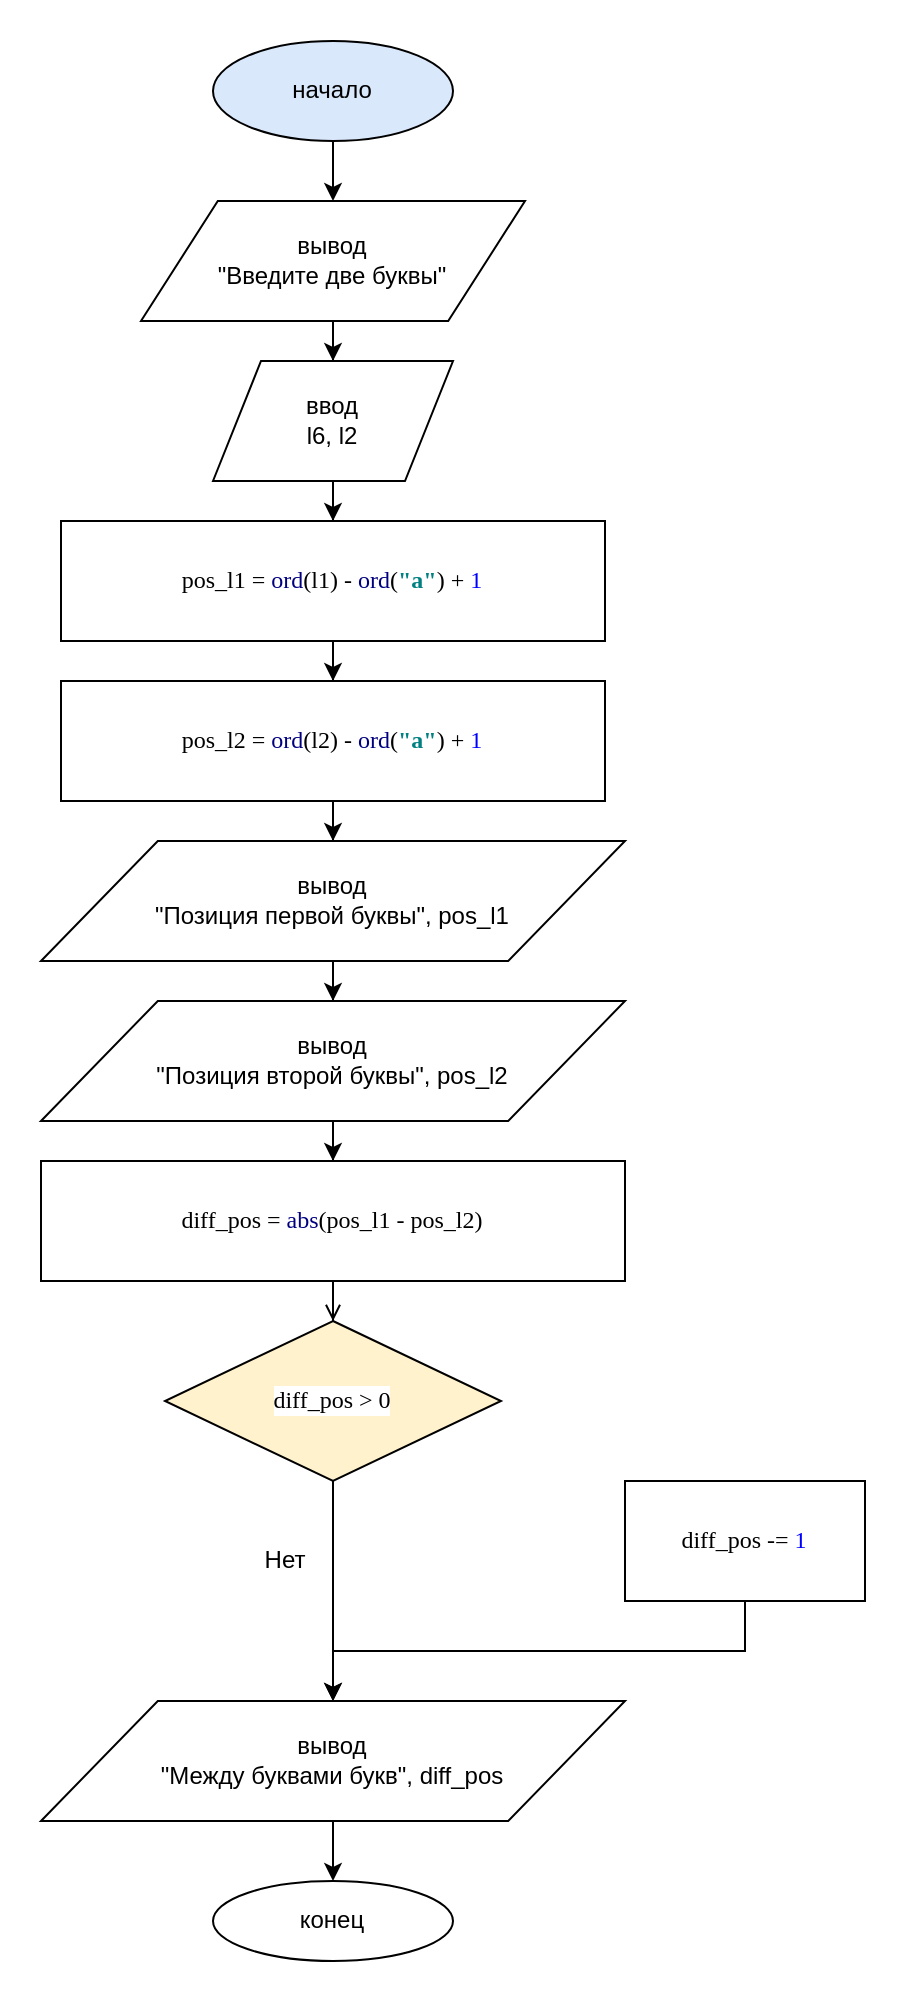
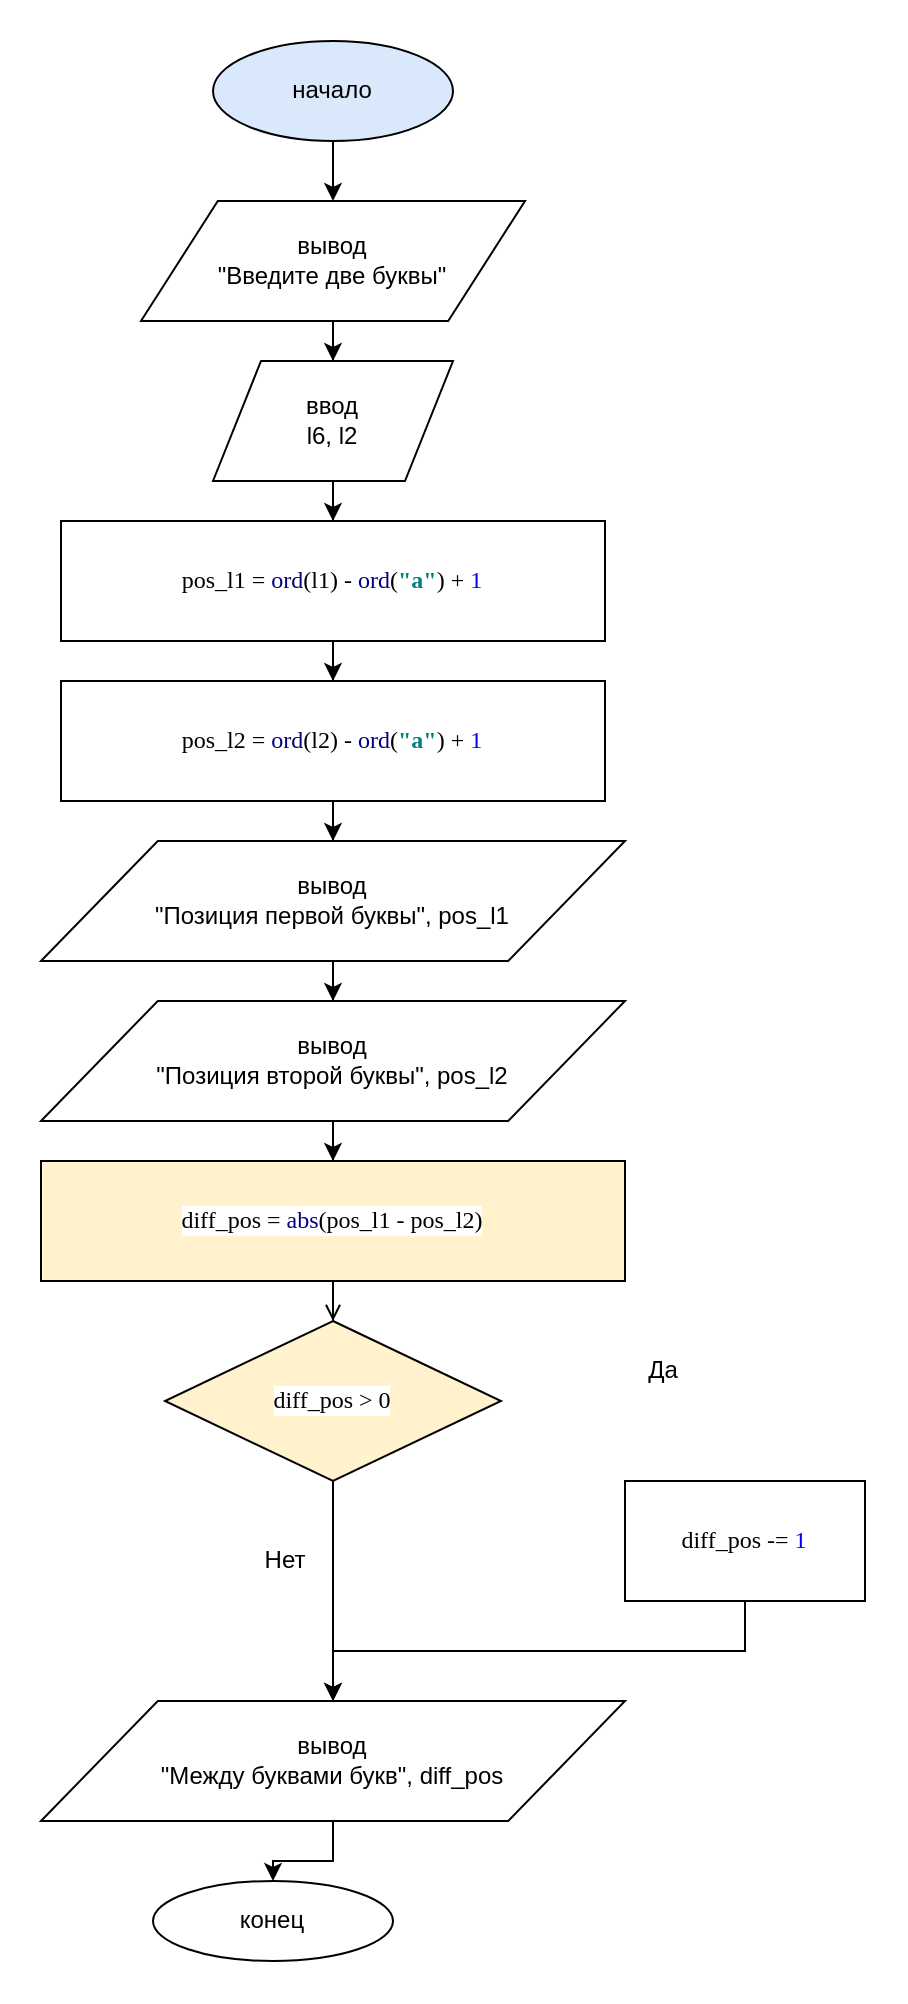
- <mxCell id="17" value="&lt;pre style=&quot;background-color: #ffffff ; color: #000000 ; font-family: &amp;#34;consolas&amp;#34; ; font-size: 9 8pt&quot;&gt;diff_pos = &lt;span style=&quot;color: #000080&quot;&gt;abs&lt;/span&gt;(pos_l1 - pos_l2)&lt;/pre&gt;" style="rounded=0;whiteSpace=wrap;html=1;" vertex="1" parent="1"><mxGeometry x="20" y="580" width="292" height="60" as="geometry" /></mxCell>
+ <mxCell id="17" value="&lt;pre style=&quot;background-color: #ffffff ; color: #000000 ; font-family: &amp;#34;consolas&amp;#34; ; font-size: 9 8pt&quot;&gt;diff_pos = &lt;span style=&quot;color: #000080&quot;&gt;abs&lt;/span&gt;(pos_l1 - pos_l2)&lt;/pre&gt;" style="rounded=0;whiteSpace=wrap;html=1;fillColor=#fff2cc;" vertex="1" parent="1"><mxGeometry x="20" y="580" width="292" height="60" as="geometry" /></mxCell>
+ <mxCell id="25" value="Да" style="text;html=1;align=center;verticalAlign=middle;resizable=0;points=[];autosize=1;" vertex="1" parent="1"><mxGeometry x="316" y="675" width="30" height="20" as="geometry" /></mxCell>
- <mxCell id="24" value="конец" style="ellipse;whiteSpace=wrap;html=1;" vertex="1" parent="1"><mxGeometry x="106" y="940" width="120" height="40" as="geometry" /></mxCell>
+ <mxCell id="24" value="конец" style="ellipse;whiteSpace=wrap;html=1;" vertex="1" parent="1"><mxGeometry x="76" y="940" width="120" height="40" as="geometry" /></mxCell>
